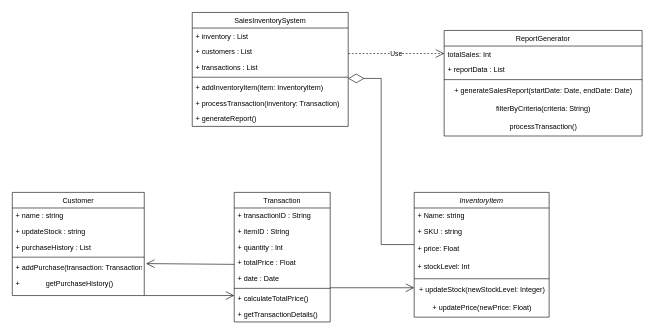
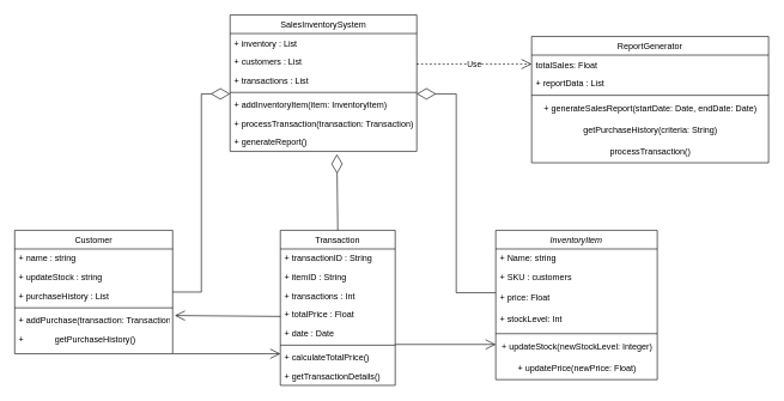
- <mxCell id="26" value="totalSales: Int" style="text;align=left;verticalAlign=top;spacingLeft=4;spacingRight=4;overflow=hidden;rotatable=0;points=[[0,0.5],[1,0.5]];portConstraint=eastwest;" vertex="1" parent="25"><mxGeometry y="26" width="330" height="26" as="geometry" /></mxCell>
+ <mxCell id="26" value="totalSales: Float" style="text;align=left;verticalAlign=top;spacingLeft=4;spacingRight=4;overflow=hidden;rotatable=0;points=[[0,0.5],[1,0.5]];portConstraint=eastwest;" vertex="1" parent="25"><mxGeometry y="26" width="330" height="26" as="geometry" /></mxCell>
- <mxCell id="23" value="+ processTransaction(inventory: Transaction)" style="text;align=left;verticalAlign=top;spacingLeft=4;spacingRight=4;overflow=hidden;rotatable=0;points=[[0,0.5],[1,0.5]];portConstraint=eastwest;" vertex="1" parent="17"><mxGeometry y="138" width="260" height="26" as="geometry" /></mxCell>
+ <mxCell id="23" value="+ processTransaction(transaction: Transaction)" style="text;align=left;verticalAlign=top;spacingLeft=4;spacingRight=4;overflow=hidden;rotatable=0;points=[[0,0.5],[1,0.5]];portConstraint=eastwest;" vertex="1" parent="17"><mxGeometry y="138" width="260" height="26" as="geometry" /></mxCell>
- <mxCell id="30" value="filterByCriteria(criteria: String)" style="text;html=1;align=center;verticalAlign=middle;resizable=0;points=[];autosize=1;strokeColor=none;fillColor=none;" vertex="1" parent="25"><mxGeometry y="116" width="330" height="30" as="geometry" /></mxCell>
+ <mxCell id="30" value="getPurchaseHistory(criteria: String)" style="text;html=1;align=center;verticalAlign=middle;resizable=0;points=[];autosize=1;strokeColor=none;fillColor=none;" vertex="1" parent="25"><mxGeometry y="116" width="330" height="30" as="geometry" /></mxCell>
+ <mxCell id="43" value="" style="endArrow=diamondThin;endFill=0;endSize=24;html=1;rounded=0;entryX=0;entryY=-0.077;entryDx=0;entryDy=0;entryPerimeter=0;edgeStyle=elbowEdgeStyle;" edge="1" parent="1" source="2" target="22"><mxGeometry width="160" relative="1" as="geometry"><mxPoint x="80" y="580" as="sourcePoint" /><mxPoint x="-39" y="812" as="targetPoint" /></mxGeometry></mxCell>
+ <mxCell id="47" value="" style="endArrow=diamondThin;endFill=0;endSize=24;html=1;rounded=0;exitX=0.5;exitY=0;exitDx=0;exitDy=0;entryX=0.572;entryY=1.159;entryDx=0;entryDy=0;entryPerimeter=0;" edge="1" parent="1" source="32" target="24"><mxGeometry width="160" relative="1" as="geometry"><mxPoint x="460" y="270" as="sourcePoint" /><mxPoint x="570" y="270" as="targetPoint" /></mxGeometry></mxCell>
- <mxCell id="11" value="+ SKU : string" style="text;align=left;verticalAlign=top;spacingLeft=4;spacingRight=4;overflow=hidden;rotatable=0;points=[[0,0.5],[1,0.5]];portConstraint=eastwest;rounded=0;shadow=0;html=0;" vertex="1" parent="9"><mxGeometry y="52" width="225" height="28" as="geometry" /></mxCell>
+ <mxCell id="11" value="+ SKU : customers" style="text;align=left;verticalAlign=top;spacingLeft=4;spacingRight=4;overflow=hidden;rotatable=0;points=[[0,0.5],[1,0.5]];portConstraint=eastwest;rounded=0;shadow=0;html=0;" vertex="1" parent="9"><mxGeometry y="52" width="225" height="28" as="geometry" /></mxCell>
- <mxCell id="35" value="+ quantity : Int" style="text;align=left;verticalAlign=top;spacingLeft=4;spacingRight=4;overflow=hidden;rotatable=0;points=[[0,0.5],[1,0.5]];portConstraint=eastwest;" vertex="1" parent="32"><mxGeometry y="78" width="160" height="26" as="geometry" /></mxCell>
+ <mxCell id="35" value="+ transactions : Int" style="text;align=left;verticalAlign=top;spacingLeft=4;spacingRight=4;overflow=hidden;rotatable=0;points=[[0,0.5],[1,0.5]];portConstraint=eastwest;" vertex="1" parent="32"><mxGeometry y="78" width="160" height="26" as="geometry" /></mxCell>
